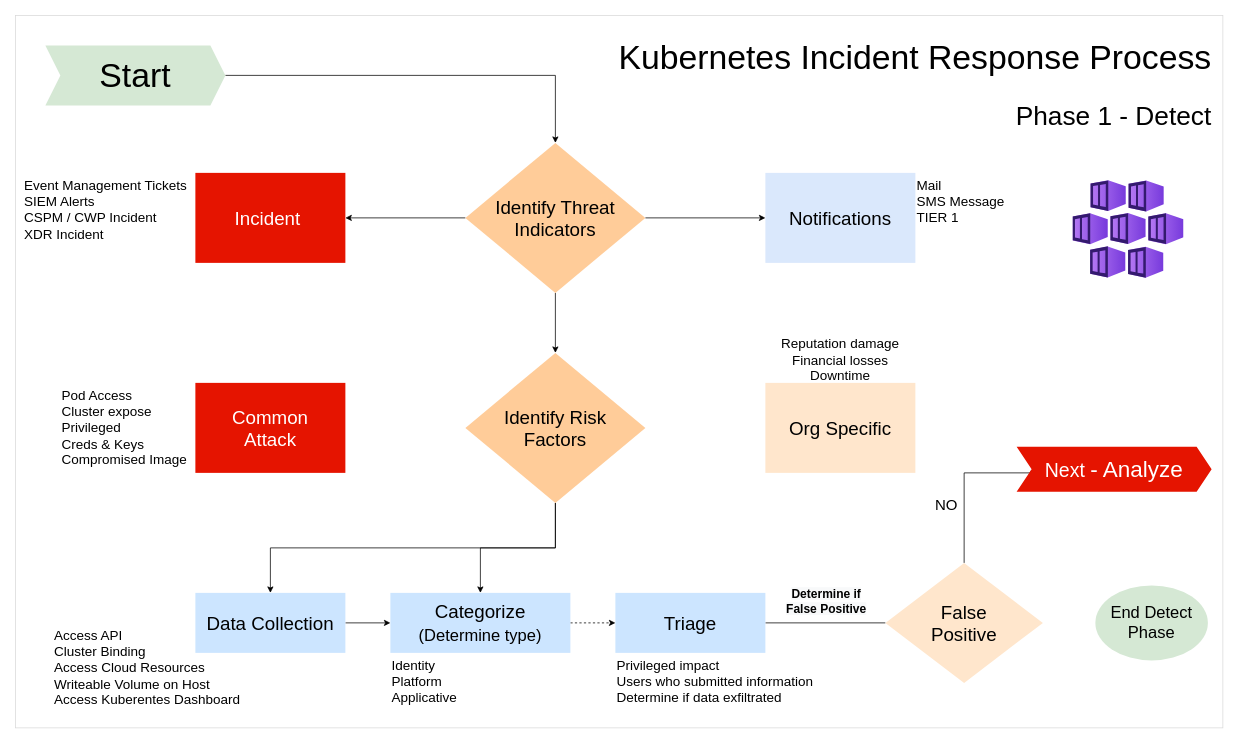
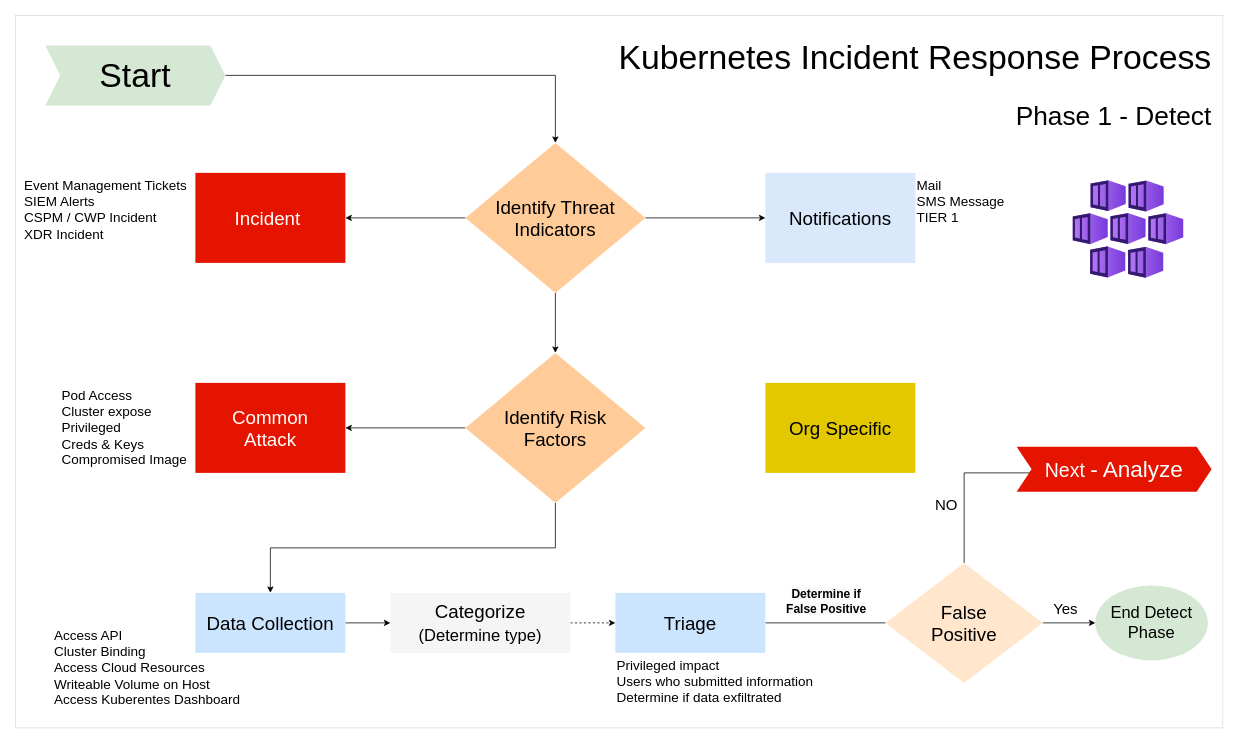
- <mxCell id="18" value="&lt;div&gt;&lt;div&gt;Reputation damage&lt;/div&gt;&lt;div&gt;Financial losses&lt;/div&gt;&lt;/div&gt;&lt;div&gt;Downtime&lt;/div&gt;" style="text;html=1;strokeColor=none;fillColor=none;align=center;verticalAlign=middle;whiteSpace=wrap;rounded=0;fontSize=18;" vertex="1" parent="1"><mxGeometry x="1020" y="450" width="200" height="60" as="geometry" /></mxCell>
- <mxCell id="15" value="Org Specific" style="whiteSpace=wrap;html=1;fontSize=25;fillColor=#ffe6cc;fontColor=#000000;strokeColor=none;" vertex="1" parent="1"><mxGeometry x="1020" y="510" width="200" height="120" as="geometry" /></mxCell>
+ <mxCell id="15" value="Org Specific" style="whiteSpace=wrap;html=1;fontSize=25;fillColor=#e3c800;fontColor=#000000;strokeColor=none;" vertex="1" parent="1"><mxGeometry x="1020" y="510" width="200" height="120" as="geometry" /></mxCell>
- <mxCell id="11" value="" style="edgeStyle=orthogonalEdgeStyle;rounded=0;orthogonalLoop=1;jettySize=auto;html=1;fontSize=25;" edge="1" parent="1" source="13" target="22"><mxGeometry relative="1" as="geometry" /></mxCell>
+ <mxCell id="11" value="" style="edgeStyle=orthogonalEdgeStyle;rounded=0;orthogonalLoop=1;jettySize=auto;html=1;fontSize=25;" edge="1" parent="1" source="13" target="14"><mxGeometry relative="1" as="geometry" /></mxCell>
- <mxCell id="22" value="&lt;div&gt;Categorize&lt;/div&gt;&lt;div&gt;&lt;font style=&quot;font-size: 22px&quot;&gt;(Determine type)&lt;/font&gt;&lt;/div&gt;" style="whiteSpace=wrap;html=1;fontSize=25;fillColor=#cce5ff;strokeColor=none;" vertex="1" parent="1"><mxGeometry x="520" y="790" width="240" height="80" as="geometry" /></mxCell>
+ <mxCell id="22" value="&lt;div&gt;Categorize&lt;/div&gt;&lt;div&gt;&lt;font style=&quot;font-size: 22px&quot;&gt;(Determine type)&lt;/font&gt;&lt;/div&gt;" style="whiteSpace=wrap;html=1;fontSize=25;fillColor=#f5f5f5;strokeColor=none;" vertex="1" parent="1"><mxGeometry x="520" y="790" width="240" height="80" as="geometry" /></mxCell>
+ <mxCell id="28" value="Yes" style="edgeStyle=orthogonalEdgeStyle;rounded=0;orthogonalLoop=1;jettySize=auto;html=1;entryX=0;entryY=0.5;entryDx=0;entryDy=0;fontSize=20;" edge="1" parent="1" source="29" target="33"><mxGeometry x="-0.143" y="20" relative="1" as="geometry"><mxPoint as="offset" /></mxGeometry></mxCell>
- <mxCell id="35" value="&lt;div&gt;&lt;div style=&quot;font-size: 18px&quot;&gt;Identity&lt;/div&gt;&lt;div style=&quot;font-size: 18px&quot;&gt;Platform&lt;/div&gt;&lt;div style=&quot;font-size: 18px&quot;&gt;Applicative&lt;/div&gt;&lt;/div&gt;" style="text;html=1;strokeColor=none;fillColor=none;align=left;verticalAlign=top;whiteSpace=wrap;rounded=0;fontSize=18;" vertex="1" parent="1"><mxGeometry x="520" y="870" width="190" height="90" as="geometry" /></mxCell>
